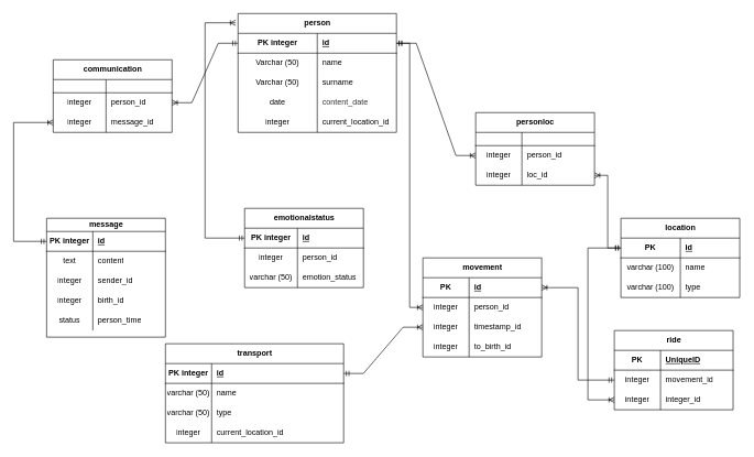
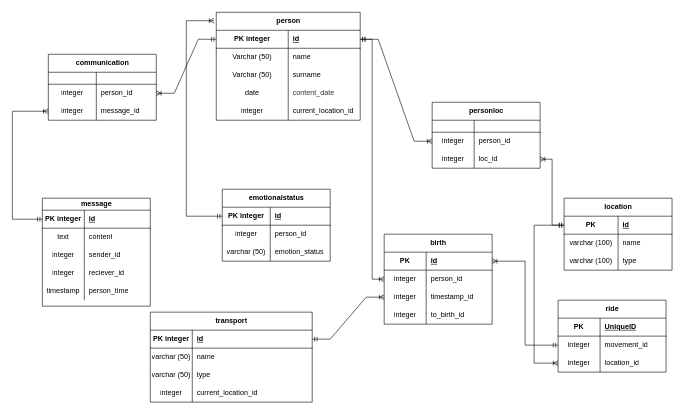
- <mxCell id="92" value="movement" style="shape=table;startSize=30;container=1;collapsible=1;childLayout=tableLayout;fixedRows=1;rowLines=0;fontStyle=1;align=center;resizeLast=1;html=1;" vertex="1" parent="1"><mxGeometry x="640" y="390" width="180" height="150" as="geometry" /></mxCell>
+ <mxCell id="92" value="birth" style="shape=table;startSize=30;container=1;collapsible=1;childLayout=tableLayout;fixedRows=1;rowLines=0;fontStyle=1;align=center;resizeLast=1;html=1;" vertex="1" parent="1"><mxGeometry x="640" y="390" width="180" height="150" as="geometry" /></mxCell>
- <mxCell id="40" value="&lt;span style=&quot;text-align: center;&quot;&gt;birth_id&lt;/span&gt;" style="shape=partialRectangle;connectable=0;fillColor=none;top=0;left=0;bottom=0;right=0;align=left;spacingLeft=6;overflow=hidden;whiteSpace=wrap;html=1;" vertex="1" parent="38"><mxGeometry x="70.0" width="110.0" height="30" as="geometry"><mxRectangle width="110.0" height="30" as="alternateBounds" /></mxGeometry></mxCell>
+ <mxCell id="40" value="&lt;span style=&quot;text-align: center;&quot;&gt;reciever_id&lt;/span&gt;" style="shape=partialRectangle;connectable=0;fillColor=none;top=0;left=0;bottom=0;right=0;align=left;spacingLeft=6;overflow=hidden;whiteSpace=wrap;html=1;" vertex="1" parent="38"><mxGeometry x="70.0" width="110.0" height="30" as="geometry"><mxRectangle width="110.0" height="30" as="alternateBounds" /></mxGeometry></mxCell>
- <mxCell id="42" value="status" style="shape=partialRectangle;connectable=0;fillColor=none;top=0;left=0;bottom=0;right=0;editable=1;overflow=hidden;whiteSpace=wrap;html=1;" vertex="1" parent="41"><mxGeometry width="70.0" height="30" as="geometry"><mxRectangle width="70.0" height="30" as="alternateBounds" /></mxGeometry></mxCell>
+ <mxCell id="42" value="timestamp" style="shape=partialRectangle;connectable=0;fillColor=none;top=0;left=0;bottom=0;right=0;editable=1;overflow=hidden;whiteSpace=wrap;html=1;" vertex="1" parent="41"><mxGeometry width="70.0" height="30" as="geometry"><mxRectangle width="70.0" height="30" as="alternateBounds" /></mxGeometry></mxCell>
- <mxCell id="114" value="integer_id" style="shape=partialRectangle;connectable=0;fillColor=none;top=0;left=0;bottom=0;right=0;align=left;spacingLeft=6;overflow=hidden;whiteSpace=wrap;html=1;" vertex="1" parent="112"><mxGeometry x="70" width="110" height="30" as="geometry"><mxRectangle width="110" height="30" as="alternateBounds" /></mxGeometry></mxCell>
+ <mxCell id="114" value="location_id" style="shape=partialRectangle;connectable=0;fillColor=none;top=0;left=0;bottom=0;right=0;align=left;spacingLeft=6;overflow=hidden;whiteSpace=wrap;html=1;" vertex="1" parent="112"><mxGeometry x="70" width="110" height="30" as="geometry"><mxRectangle width="110" height="30" as="alternateBounds" /></mxGeometry></mxCell>
